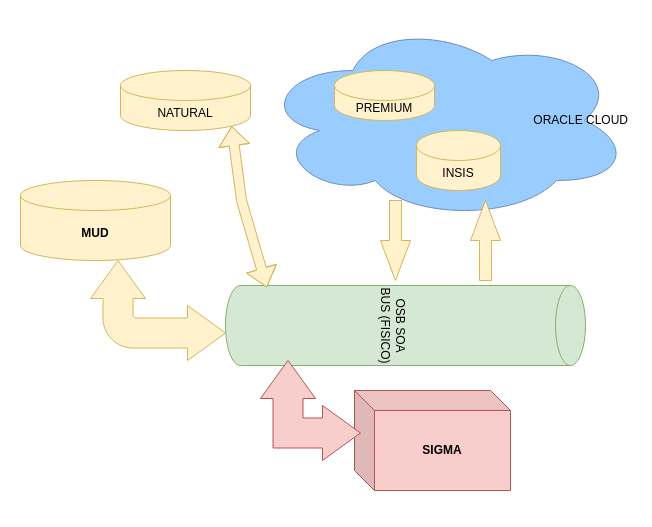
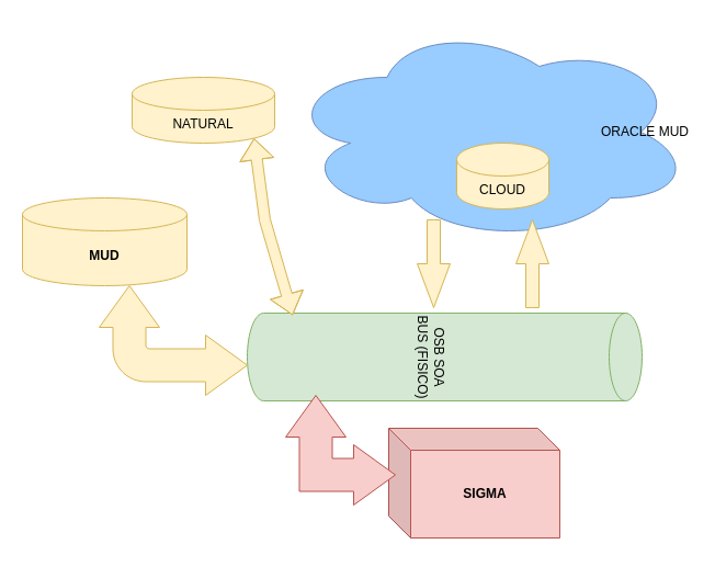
- <mxCell id="4" value="PREMIUM" style="shape=cylinder3;whiteSpace=wrap;html=1;boundedLbl=1;backgroundOutline=1;size=15;fillColor=#fff2cc;strokeColor=#d6b656;" parent="1" vertex="1"><mxGeometry x="334" y="70" width="100" height="50" as="geometry" /></mxCell>
- <mxCell id="3" value="ORACLE CLOUD" style="ellipse;shape=cloud;whiteSpace=wrap;html=1;align=right;strokeColor=#6c8ebf;fillColor=#99CCFF;" parent="1" vertex="1"><mxGeometry x="260" y="20" width="370" height="200" as="geometry" /></mxCell>
+ <mxCell id="3" value="ORACLE MUD" style="ellipse;shape=cloud;whiteSpace=wrap;html=1;align=right;strokeColor=#6c8ebf;fillColor=#99CCFF;" parent="1" vertex="1"><mxGeometry x="260" y="20" width="370" height="200" as="geometry" /></mxCell>
- <mxCell id="5" value="INSIS" style="shape=cylinder3;whiteSpace=wrap;html=1;boundedLbl=1;backgroundOutline=1;size=15;fillColor=#fff2cc;strokeColor=#d6b656;" parent="1" vertex="1"><mxGeometry x="416" y="130" width="84" height="60" as="geometry" /></mxCell>
+ <mxCell id="5" value="CLOUD" style="shape=cylinder3;whiteSpace=wrap;html=1;boundedLbl=1;backgroundOutline=1;size=15;fillColor=#fff2cc;strokeColor=#d6b656;" parent="1" vertex="1"><mxGeometry x="416" y="130" width="84" height="60" as="geometry" /></mxCell>
